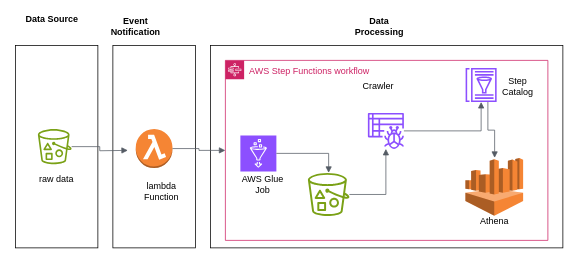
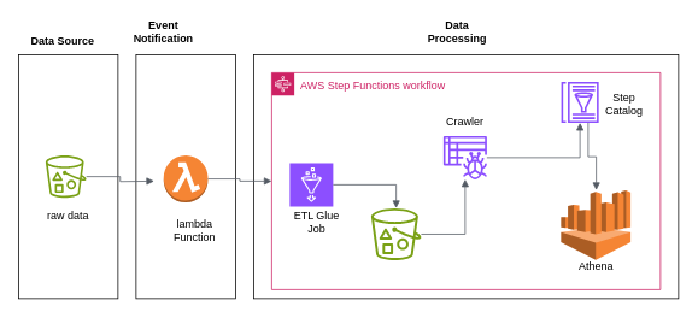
- <mxCell id="22" value="&lt;b&gt;Data Source&lt;/b&gt;" style="text;strokeColor=none;align=center;fillColor=none;html=1;verticalAlign=middle;whiteSpace=wrap;rounded=0;" vertex="1" parent="1"><mxGeometry x="30" y="10" width="77.5" height="30" as="geometry" /></mxCell>
+ <mxCell id="22" value="&lt;b&gt;Data Source&lt;/b&gt;" style="text;strokeColor=none;align=center;fillColor=none;html=1;verticalAlign=middle;whiteSpace=wrap;rounded=0;" vertex="1" parent="1"><mxGeometry x="30" y="30" width="77.5" height="30" as="geometry" /></mxCell>
- <mxCell id="10" value="Crawler" style="text;strokeColor=none;align=center;fillColor=none;html=1;verticalAlign=middle;whiteSpace=wrap;rounded=0;" vertex="1" parent="7"><mxGeometry x="174" y="20" width="60" height="30" as="geometry" /></mxCell>
+ <mxCell id="10" value="Crawler" style="text;strokeColor=none;align=center;fillColor=none;html=1;verticalAlign=middle;whiteSpace=wrap;rounded=0;" vertex="1" parent="7"><mxGeometry x="184" y="40.0" width="60" height="30" as="geometry" /></mxCell>
- <mxCell id="27" value="AWS Glue Job" style="text;strokeColor=none;align=center;fillColor=none;html=1;verticalAlign=middle;whiteSpace=wrap;rounded=0;" vertex="1" parent="1"><mxGeometry x="320" y="230" width="60" height="30" as="geometry" /></mxCell>
+ <mxCell id="27" value="ETL Glue Job" style="text;strokeColor=none;align=center;fillColor=none;html=1;verticalAlign=middle;whiteSpace=wrap;rounded=0;" vertex="1" parent="1"><mxGeometry x="320" y="230" width="60" height="30" as="geometry" /></mxCell>
